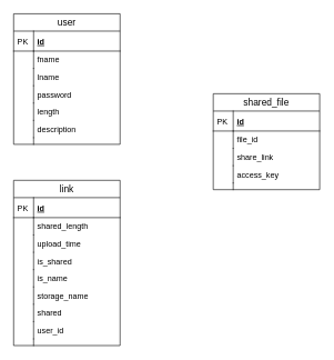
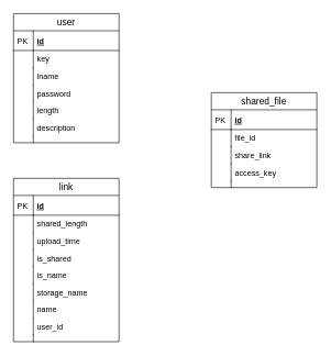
- <mxCell id="5" value="fname" style="shape=partialRectangle;top=0;left=0;right=0;bottom=0;align=left;verticalAlign=top;fillColor=none;spacingLeft=34;spacingRight=4;overflow=hidden;rotatable=0;points=[[0,0.5],[1,0.5]];portConstraint=eastwest;dropTarget=0;fontSize=12;" vertex="1" parent="2"><mxGeometry y="56" width="160" height="26" as="geometry" /></mxCell>
+ <mxCell id="5" value="key" style="shape=partialRectangle;top=0;left=0;right=0;bottom=0;align=left;verticalAlign=top;fillColor=none;spacingLeft=34;spacingRight=4;overflow=hidden;rotatable=0;points=[[0,0.5],[1,0.5]];portConstraint=eastwest;dropTarget=0;fontSize=12;" vertex="1" parent="2"><mxGeometry y="56" width="160" height="26" as="geometry" /></mxCell>
- <mxCell id="41" value="shared" style="shape=partialRectangle;top=0;left=0;right=0;bottom=0;align=left;verticalAlign=top;fillColor=none;spacingLeft=34;spacingRight=4;overflow=hidden;rotatable=0;points=[[0,0.5],[1,0.5]];portConstraint=eastwest;dropTarget=0;fontSize=12;" vertex="1" parent="28"><mxGeometry y="186" width="160" height="26" as="geometry" /></mxCell>
+ <mxCell id="41" value="name" style="shape=partialRectangle;top=0;left=0;right=0;bottom=0;align=left;verticalAlign=top;fillColor=none;spacingLeft=34;spacingRight=4;overflow=hidden;rotatable=0;points=[[0,0.5],[1,0.5]];portConstraint=eastwest;dropTarget=0;fontSize=12;" vertex="1" parent="28"><mxGeometry y="186" width="160" height="26" as="geometry" /></mxCell>
